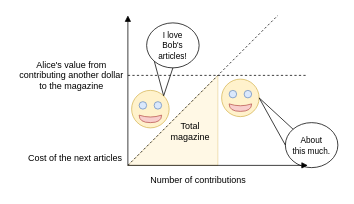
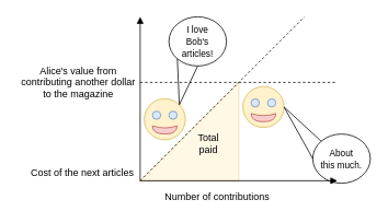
- <mxCell id="13" value="&lt;div&gt;&lt;font style=&quot;font-size: 11px&quot;&gt;I love&lt;/font&gt;&lt;/div&gt;&lt;div&gt;&lt;font style=&quot;font-size: 11px&quot;&gt;Bob's articles!&lt;/font&gt;&lt;/div&gt;" style="ellipse;whiteSpace=wrap;html=1;fillColor=none;" parent="1" vertex="1"><mxGeometry x="195" y="30" width="70" height="60" as="geometry" /></mxCell>
+ <mxCell id="13" value="&lt;div&gt;&lt;font style=&quot;font-size: 11px&quot;&gt;I love&lt;/font&gt;&lt;/div&gt;&lt;div&gt;&lt;font style=&quot;font-size: 11px&quot;&gt;Bob's articles!&lt;/font&gt;&lt;/div&gt;" style="ellipse;whiteSpace=wrap;html=1;fillColor=none;" parent="1" vertex="1"><mxGeometry x="205" y="20" width="70" height="60" as="geometry" /></mxCell>
- <mxCell id="2" value="&lt;div&gt;&lt;br&gt;&lt;/div&gt;&lt;div&gt;&lt;br&gt;&lt;/div&gt;&lt;div&gt;&amp;nbsp;&amp;nbsp;&amp;nbsp;&amp;nbsp;&amp;nbsp;&amp;nbsp;&amp;nbsp; &amp;nbsp; &amp;nbsp; &amp;nbsp; Total&lt;br&gt;&lt;/div&gt;&lt;div&gt;&amp;nbsp;&amp;nbsp;&amp;nbsp;&amp;nbsp;&amp;nbsp;&amp;nbsp;&amp;nbsp; &amp;nbsp; &amp;nbsp; &amp;nbsp; magazine&lt;br&gt;&lt;/div&gt;" style="shape=card;whiteSpace=wrap;html=1;fillColor=#fff2cc;opacity=50;size=124;strokeColor=#d6b656;" vertex="1" parent="1"><mxGeometry x="170" y="100" width="120" height="120" as="geometry" /></mxCell>
+ <mxCell id="2" value="&lt;div&gt;&lt;br&gt;&lt;/div&gt;&lt;div&gt;&lt;br&gt;&lt;/div&gt;&lt;div&gt;&amp;nbsp;&amp;nbsp;&amp;nbsp;&amp;nbsp;&amp;nbsp;&amp;nbsp;&amp;nbsp; &amp;nbsp; &amp;nbsp; &amp;nbsp; Total&lt;br&gt;&lt;/div&gt;&lt;div&gt;&amp;nbsp;&amp;nbsp;&amp;nbsp;&amp;nbsp;&amp;nbsp;&amp;nbsp;&amp;nbsp; &amp;nbsp; &amp;nbsp; &amp;nbsp; paid&lt;br&gt;&lt;/div&gt;" style="shape=card;whiteSpace=wrap;html=1;fillColor=#fff2cc;opacity=50;size=124;strokeColor=#d6b656;" vertex="1" parent="1"><mxGeometry x="170" y="100" width="120" height="120" as="geometry" /></mxCell>
